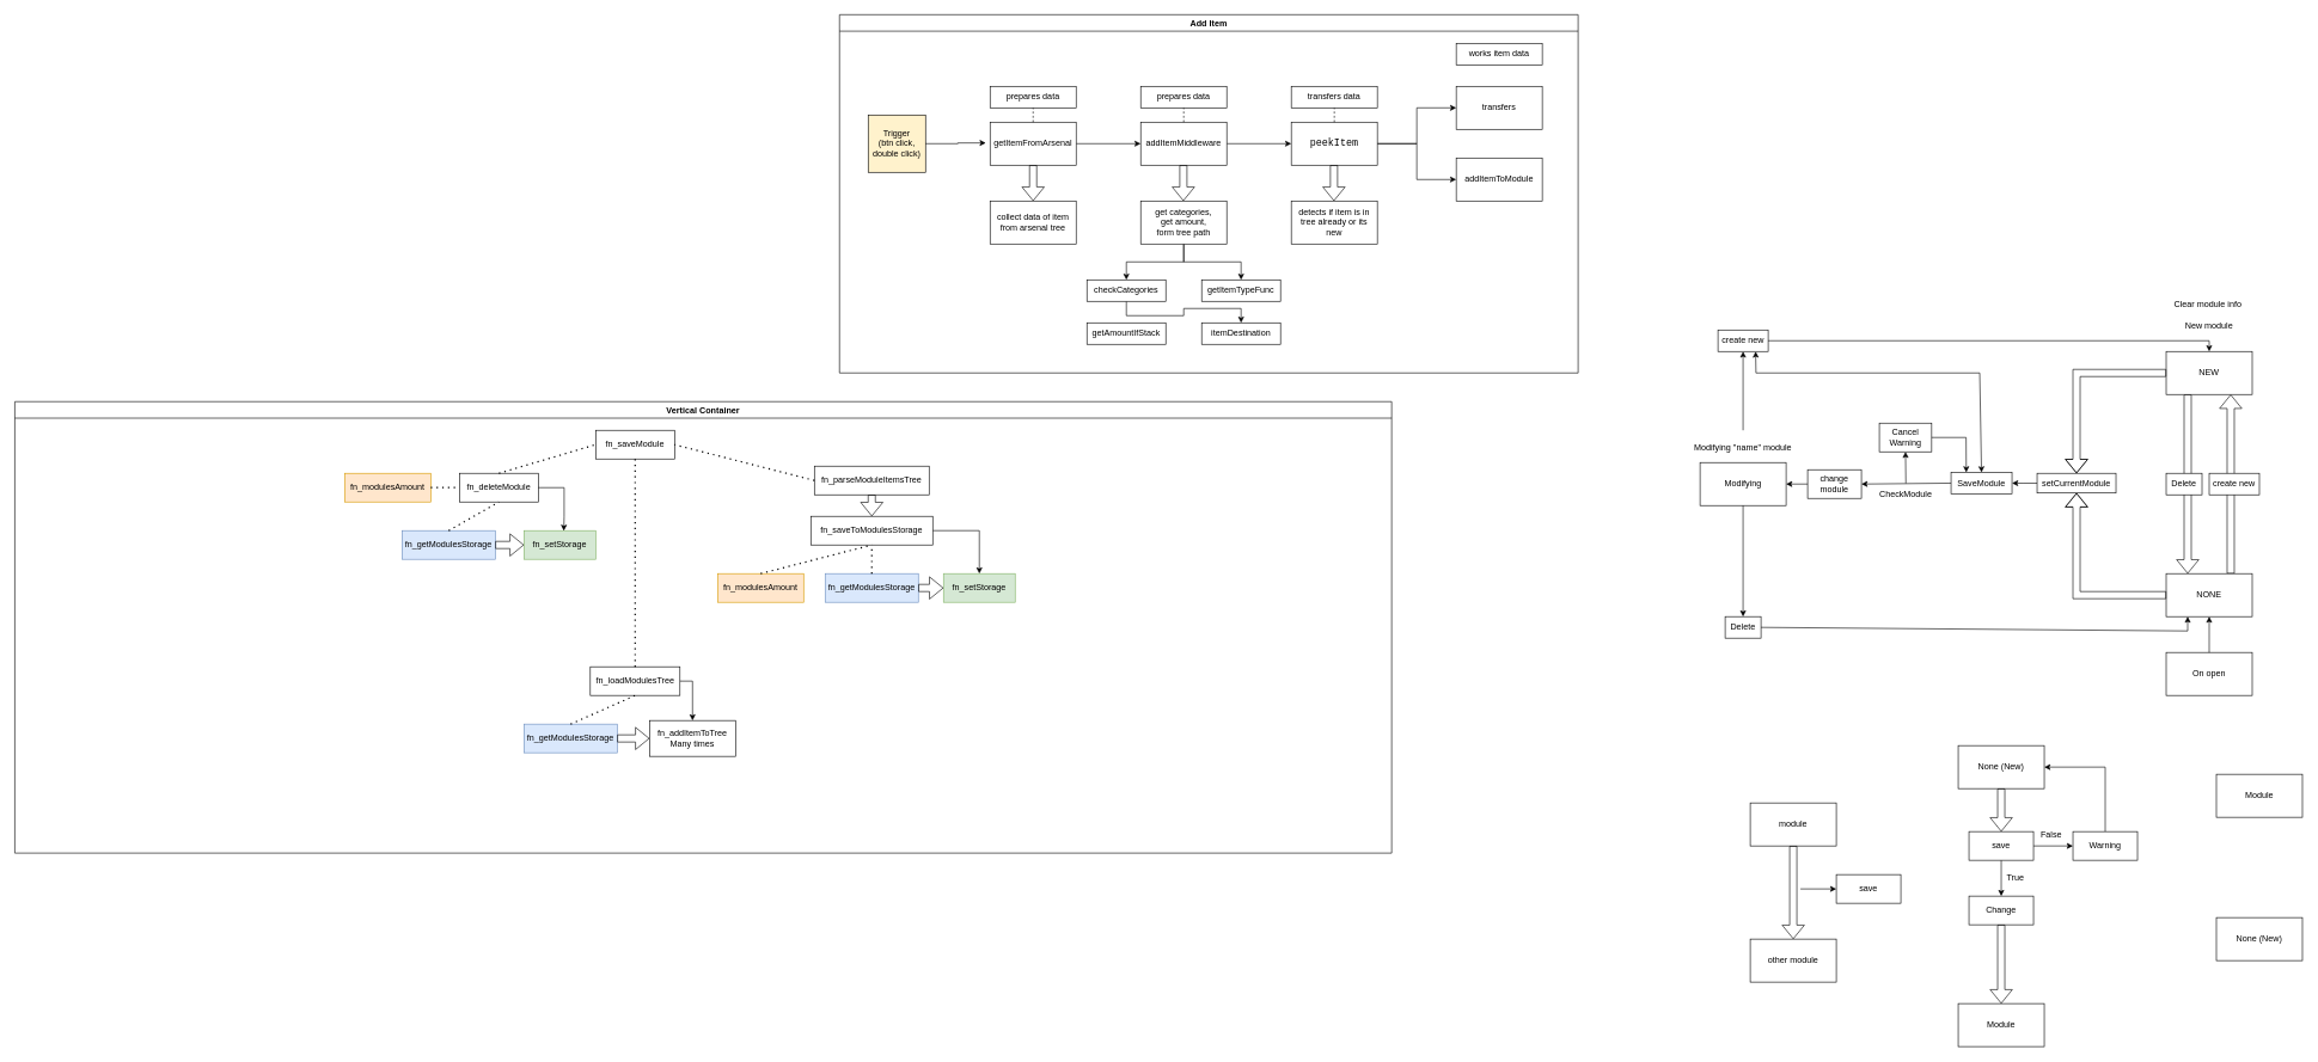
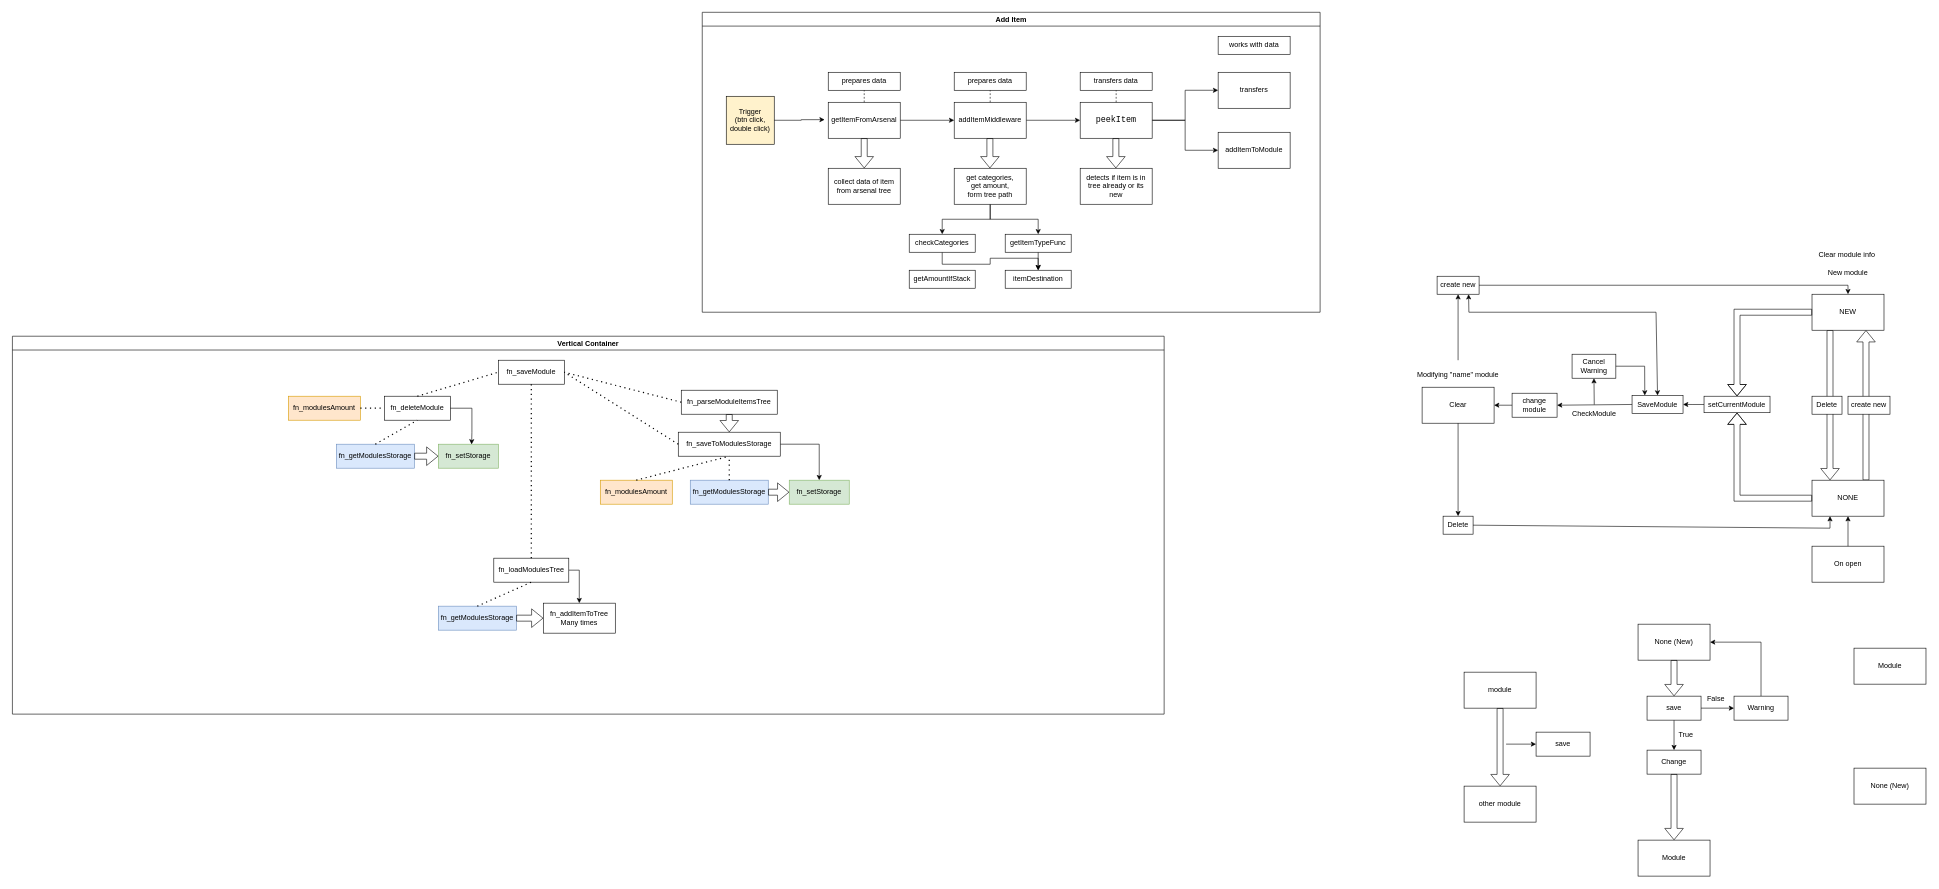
- <mxCell id="29" value="works item data" style="rounded=0;whiteSpace=wrap;html=1;" parent="1" vertex="1"><mxGeometry x="2030" y="60" width="120" height="30" as="geometry" /></mxCell>
+ <mxCell id="29" value="works with data" style="rounded=0;whiteSpace=wrap;html=1;" parent="1" vertex="1"><mxGeometry x="2030" y="60" width="120" height="30" as="geometry" /></mxCell>
+ <mxCell id="34" style="edgeStyle=orthogonalEdgeStyle;rounded=0;orthogonalLoop=1;jettySize=auto;html=1;exitX=0.5;exitY=1;exitDx=0;exitDy=0;entryX=0.5;entryY=0;entryDx=0;entryDy=0;" parent="1" source="35" target="33" edge="1"><mxGeometry relative="1" as="geometry" /></mxCell>
- <mxCell id="69" value="Modifying" style="rounded=0;whiteSpace=wrap;html=1;" parent="1" vertex="1"><mxGeometry x="2370" y="645" width="120" height="60" as="geometry" /></mxCell>
+ <mxCell id="69" value="Clear" style="rounded=0;whiteSpace=wrap;html=1;" parent="1" vertex="1"><mxGeometry x="2370" y="645" width="120" height="60" as="geometry" /></mxCell>
+ <mxCell id="48" value="" style="endArrow=none;dashed=1;html=1;dashPattern=1 3;strokeWidth=2;rounded=0;entryX=1;entryY=0.5;entryDx=0;entryDy=0;exitX=0;exitY=0.5;exitDx=0;exitDy=0;" parent="37" source="42" target="38" edge="1"><mxGeometry width="50" height="50" relative="1" as="geometry"><mxPoint x="940" y="170" as="sourcePoint" /><mxPoint x="990" y="120" as="targetPoint" /></mxGeometry></mxCell>
